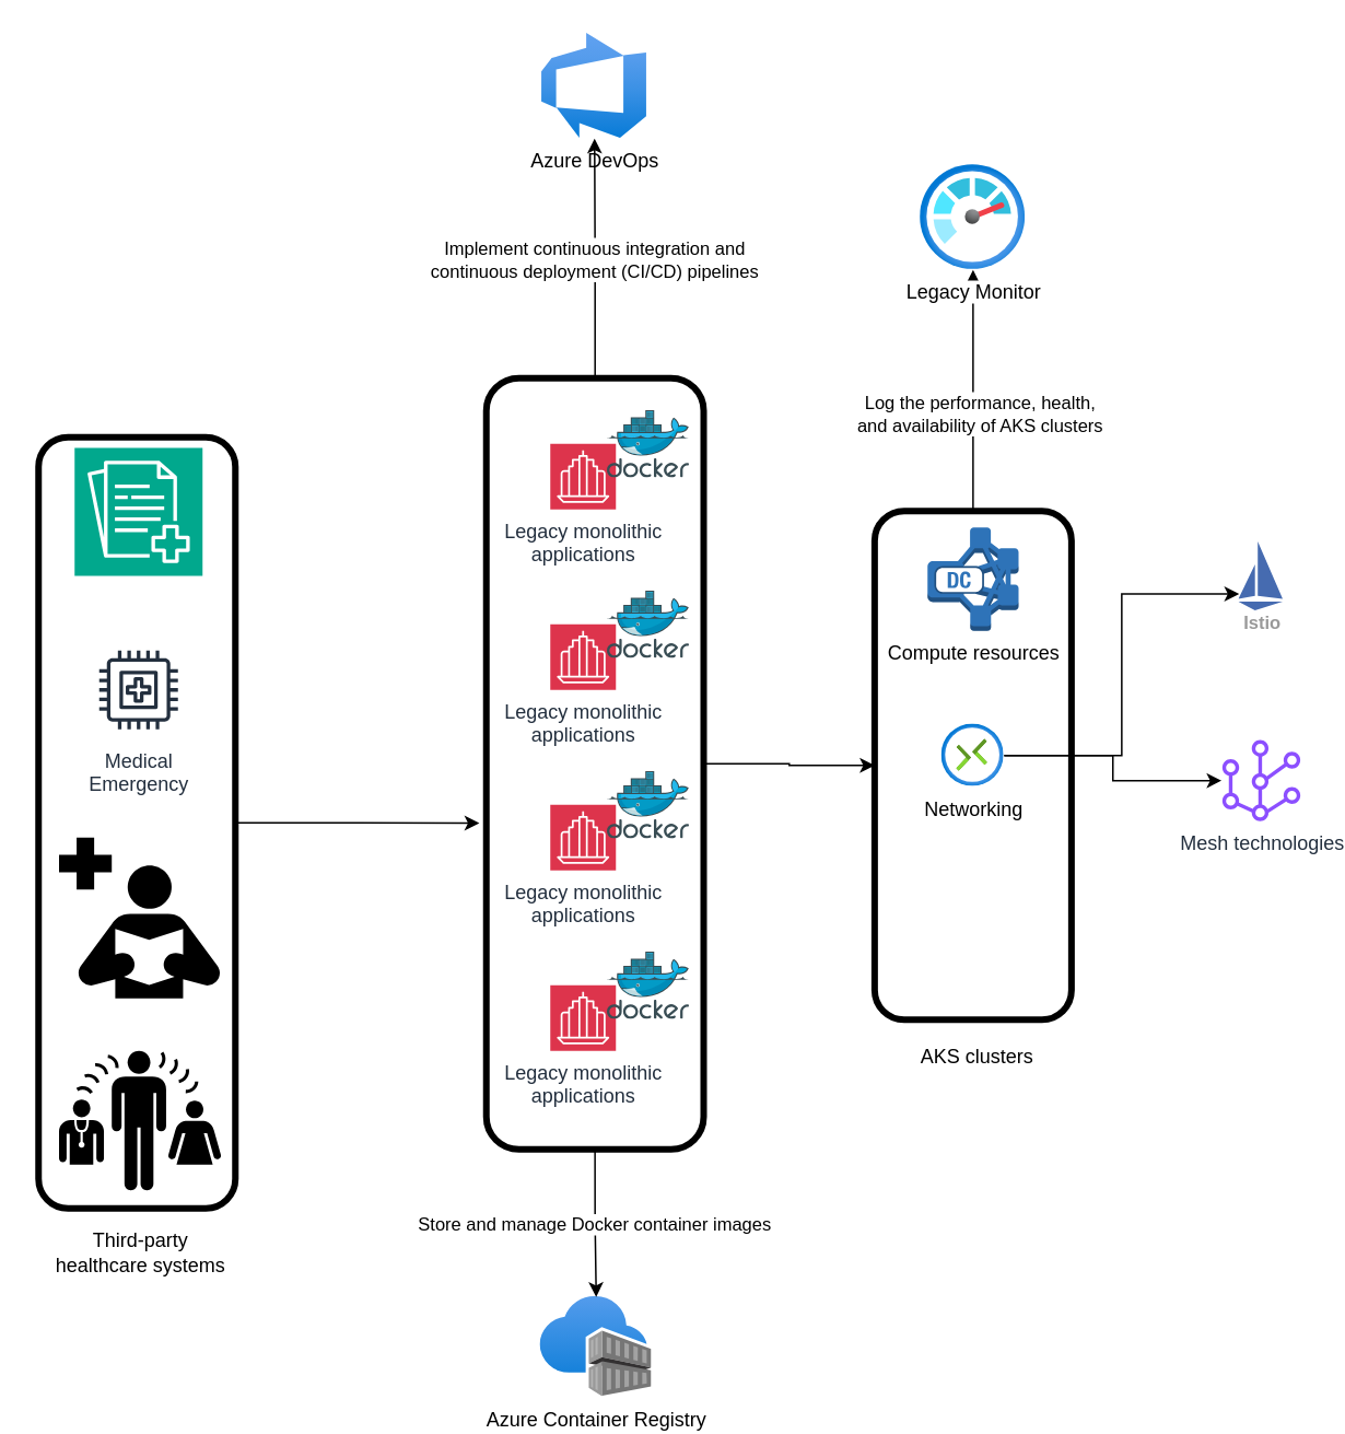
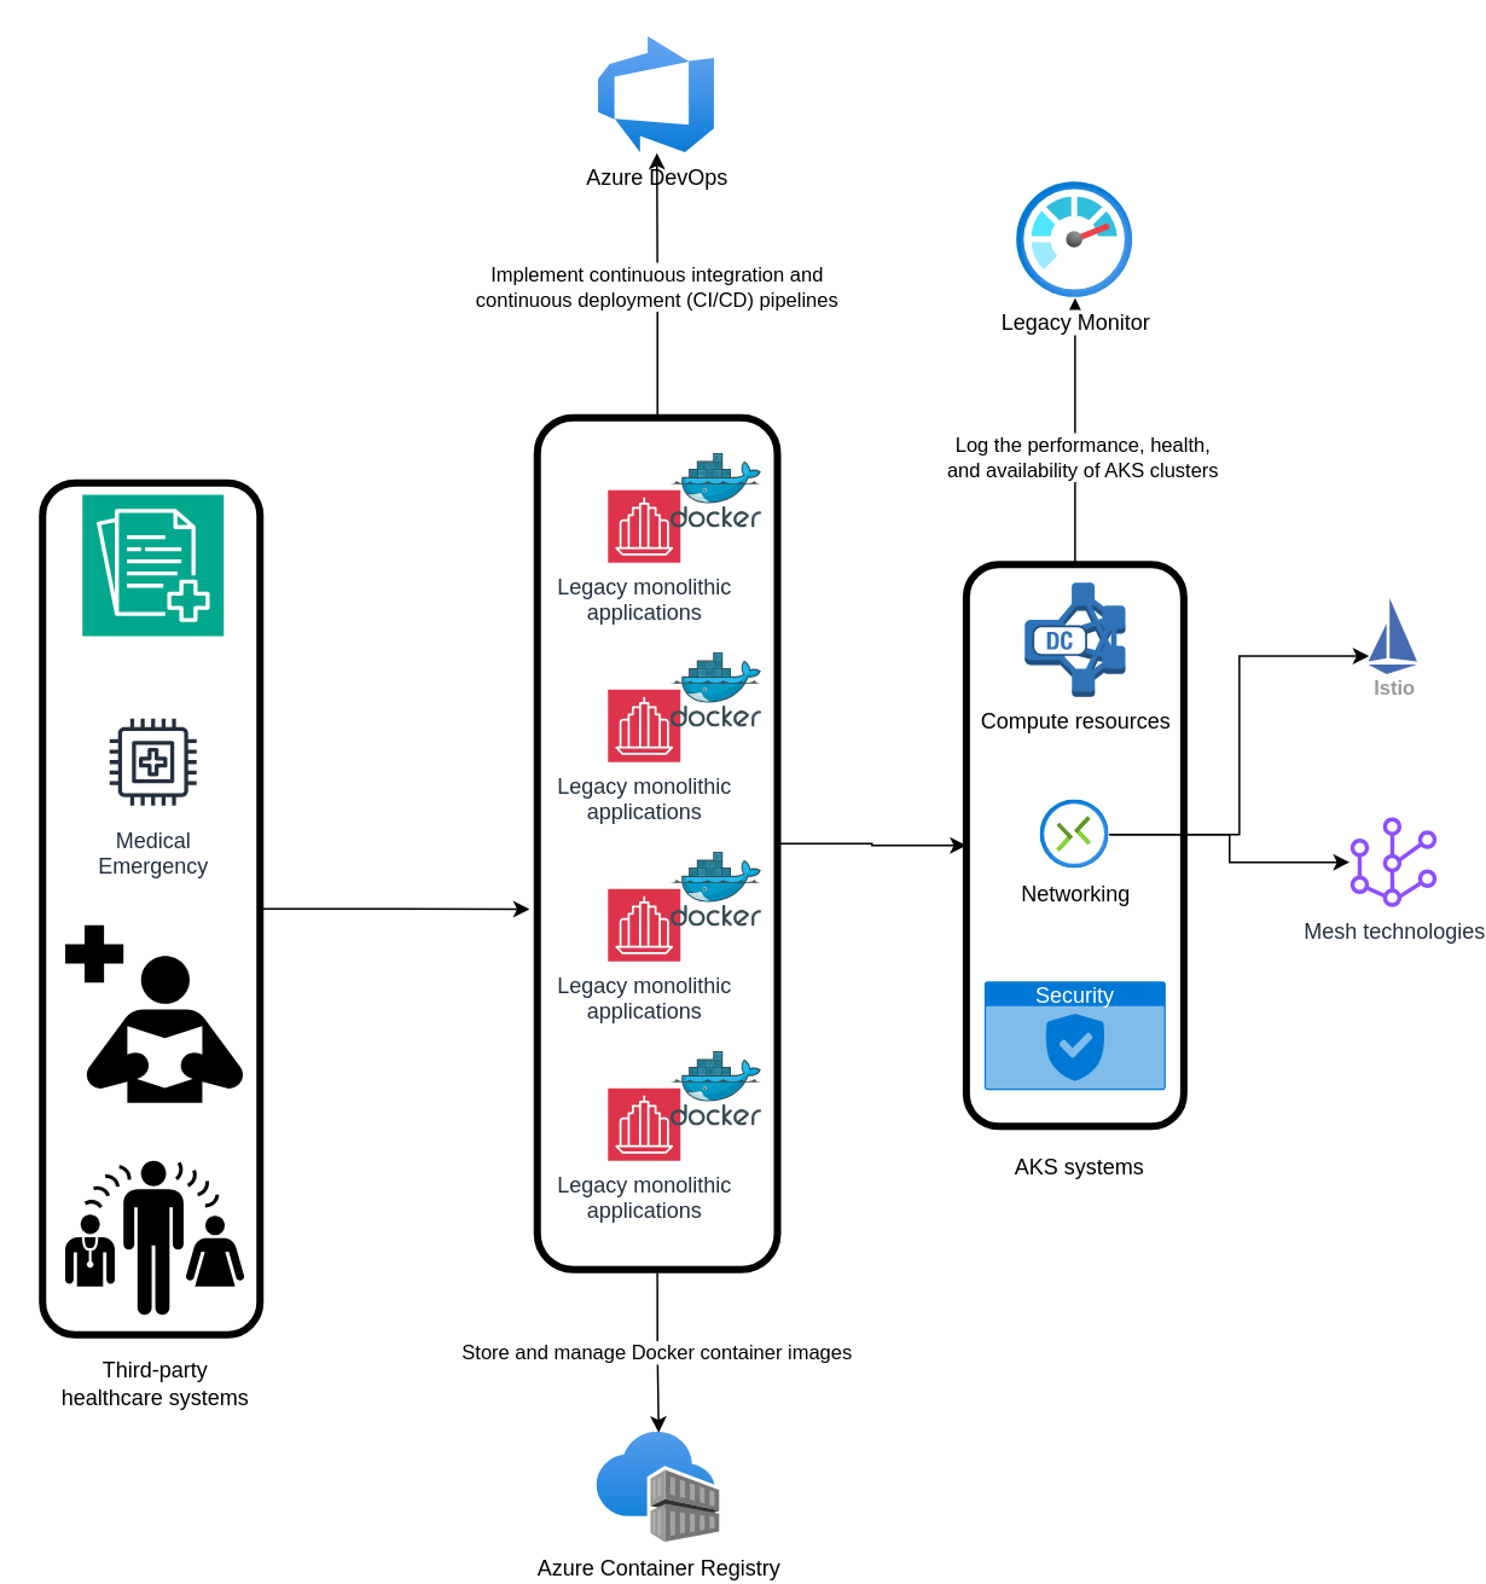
+ <mxCell id="41" value="Security" style="html=1;whiteSpace=wrap;strokeColor=none;fillColor=#0079D6;labelPosition=center;verticalLabelPosition=middle;verticalAlign=top;align=center;fontSize=12;outlineConnect=0;spacingTop=-6;fontColor=#FFFFFF;sketch=0;shape=mxgraph.sitemap.security;" vertex="1" parent="38"><mxGeometry x="10" y="230" width="100" height="60" as="geometry" /></mxCell>
- <mxCell id="43" value="AKS clusters" style="text;html=1;align=center;verticalAlign=middle;resizable=0;points=[];autosize=1;strokeColor=none;fillColor=none;" vertex="1" parent="38"><mxGeometry x="17.25" y="318" width="90" height="30" as="geometry" /></mxCell>
+ <mxCell id="43" value="AKS systems" style="text;html=1;align=center;verticalAlign=middle;resizable=0;points=[];autosize=1;strokeColor=none;fillColor=none;" vertex="1" parent="38"><mxGeometry x="17.25" y="318" width="90" height="30" as="geometry" /></mxCell>
